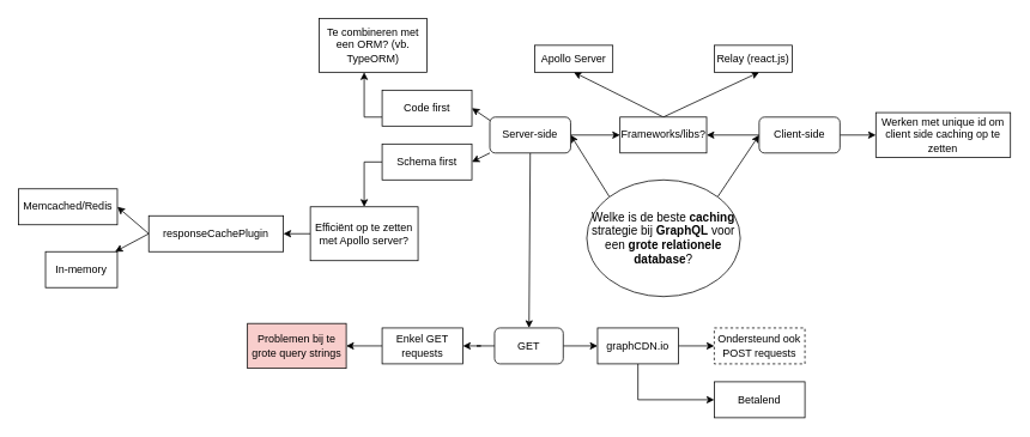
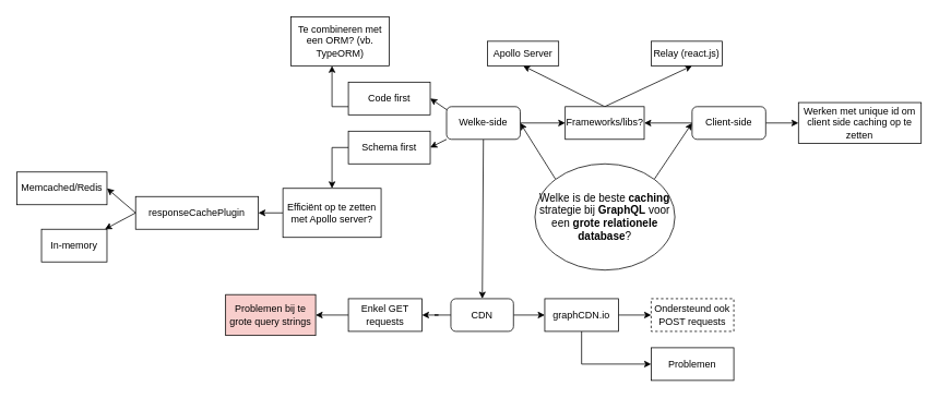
- <mxCell id="9" value="Server-side" style="rounded=1;whiteSpace=wrap;html=1;" vertex="1" parent="1"><mxGeometry x="545" y="130" width="90" height="40" as="geometry" /></mxCell>
+ <mxCell id="9" value="Welke-side" style="rounded=1;whiteSpace=wrap;html=1;" vertex="1" parent="1"><mxGeometry x="545" y="130" width="90" height="40" as="geometry" /></mxCell>
- <mxCell id="15" value="GET" style="rounded=1;whiteSpace=wrap;html=1;" vertex="1" parent="1"><mxGeometry x="550.25" y="365" width="76.5" height="40" as="geometry" /></mxCell>
+ <mxCell id="15" value="CDN" style="rounded=1;whiteSpace=wrap;html=1;" vertex="1" parent="1"><mxGeometry x="550.25" y="365" width="76.5" height="40" as="geometry" /></mxCell>
- <mxCell id="36" value="Betalend" style="rounded=0;whiteSpace=wrap;html=1;" vertex="1" parent="1"><mxGeometry x="795" y="425" width="101" height="40" as="geometry" /></mxCell>
+ <mxCell id="36" value="Problemen" style="rounded=0;whiteSpace=wrap;html=1;" vertex="1" parent="1"><mxGeometry x="795" y="425" width="101" height="40" as="geometry" /></mxCell>
